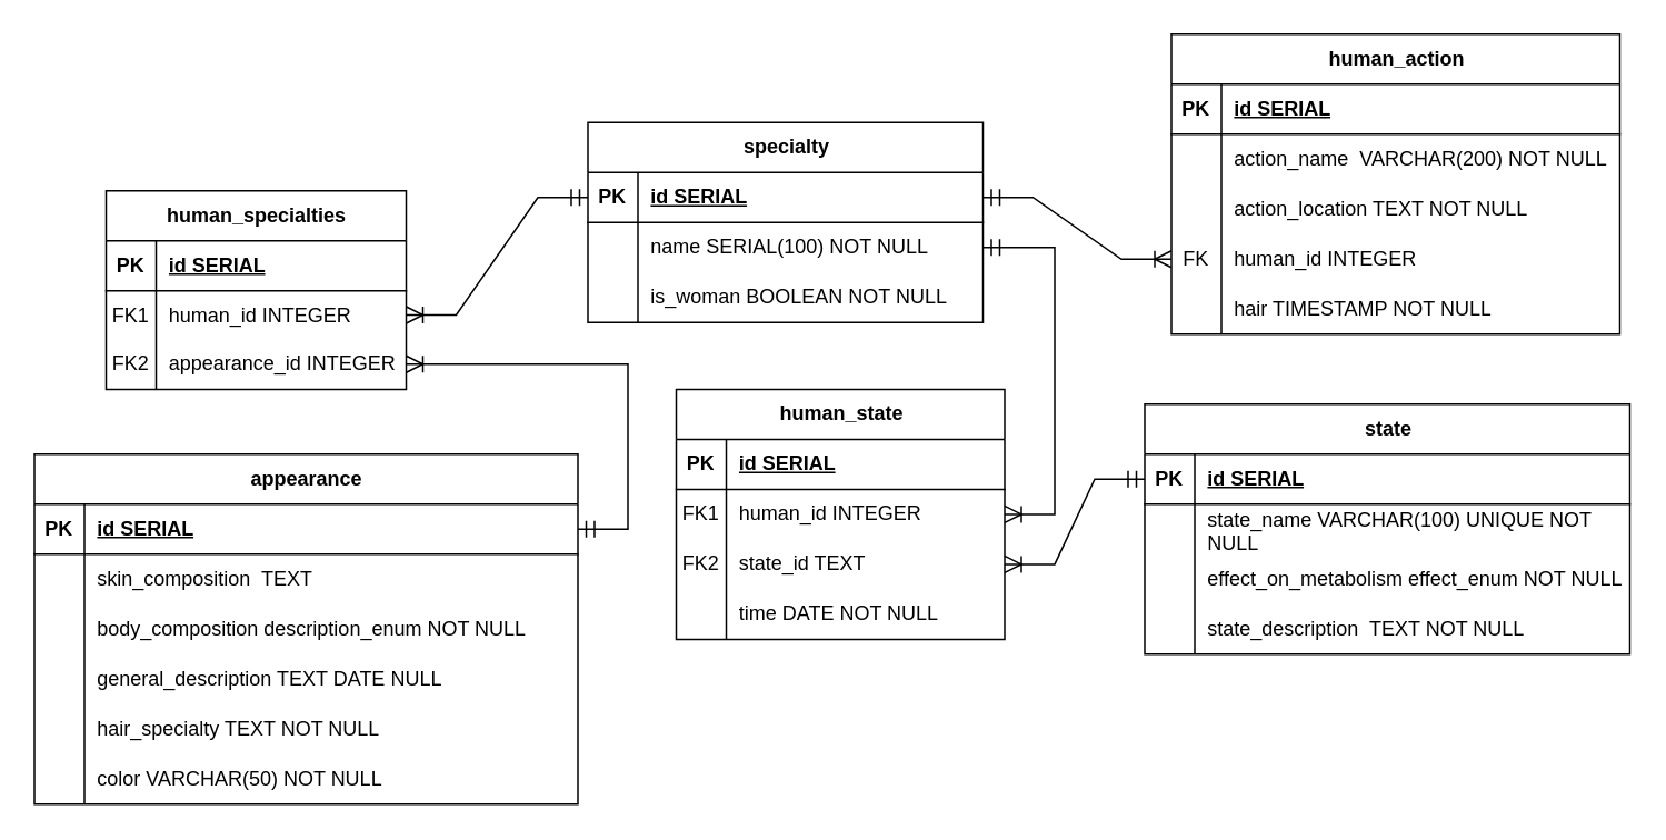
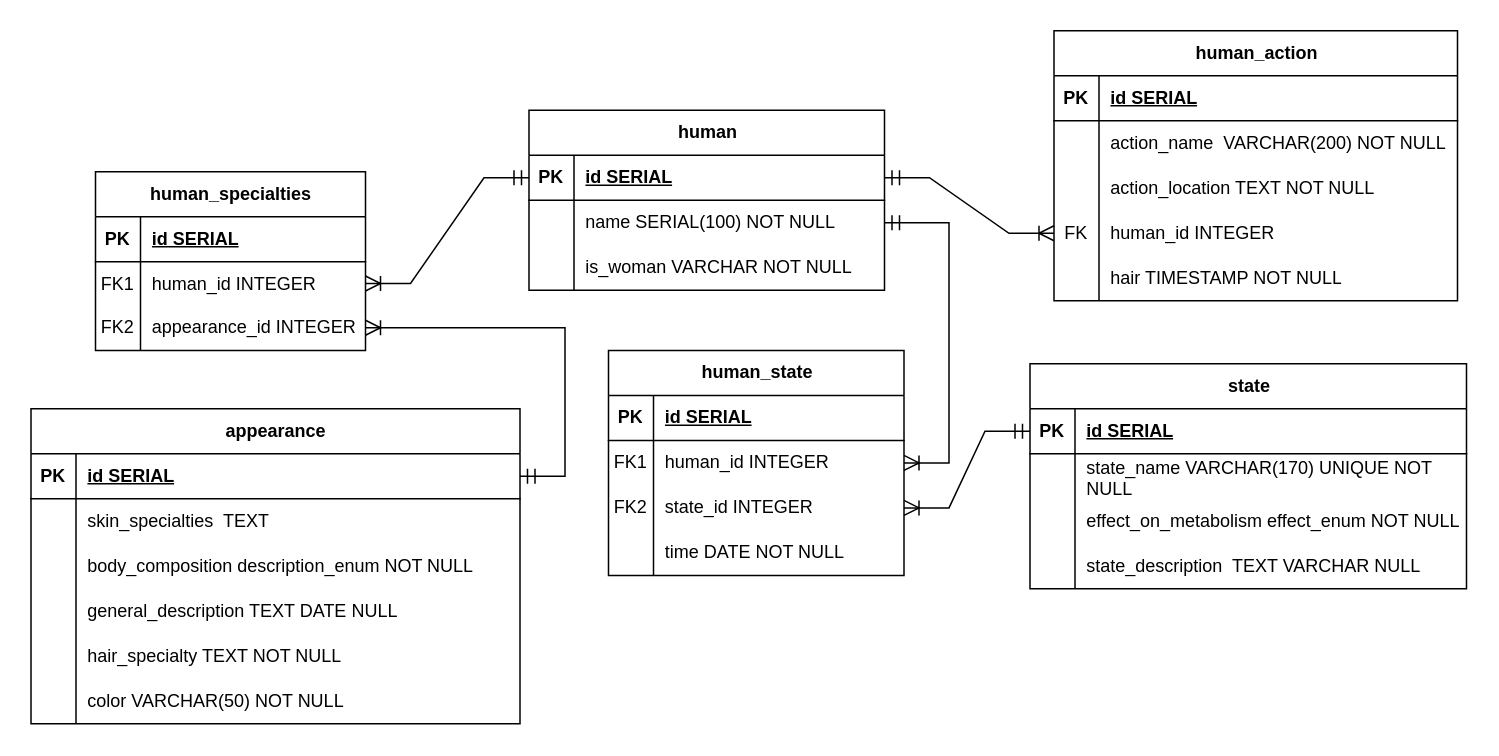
- <mxCell id="18" value="specialty" style="shape=table;startSize=30;container=1;collapsible=1;childLayout=tableLayout;fixedRows=1;rowLines=0;fontStyle=1;align=center;resizeLast=1;html=1;" parent="1" vertex="1"><mxGeometry x="352" y="73" width="237" height="120" as="geometry" /></mxCell>
+ <mxCell id="18" value="human" style="shape=table;startSize=30;container=1;collapsible=1;childLayout=tableLayout;fixedRows=1;rowLines=0;fontStyle=1;align=center;resizeLast=1;html=1;" parent="1" vertex="1"><mxGeometry x="352" y="73" width="237" height="120" as="geometry" /></mxCell>
- <mxCell id="27" value="is_woman BOOLEAN NOT NULL" style="shape=partialRectangle;connectable=0;fillColor=none;top=0;left=0;bottom=0;right=0;align=left;spacingLeft=6;overflow=hidden;whiteSpace=wrap;html=1;" parent="25" vertex="1"><mxGeometry x="30" width="207" height="30" as="geometry"><mxRectangle width="207" height="30" as="alternateBounds" /></mxGeometry></mxCell>
+ <mxCell id="27" value="is_woman VARCHAR NOT NULL" style="shape=partialRectangle;connectable=0;fillColor=none;top=0;left=0;bottom=0;right=0;align=left;spacingLeft=6;overflow=hidden;whiteSpace=wrap;html=1;" parent="25" vertex="1"><mxGeometry x="30" width="207" height="30" as="geometry"><mxRectangle width="207" height="30" as="alternateBounds" /></mxGeometry></mxCell>
- <mxCell id="63" value="state_name VARCHAR(100) UNIQUE NOT NULL" style="shape=partialRectangle;connectable=0;fillColor=none;top=0;left=0;bottom=0;right=0;align=left;spacingLeft=6;overflow=hidden;whiteSpace=wrap;html=1;" parent="61" vertex="1"><mxGeometry x="30" width="261" height="30" as="geometry"><mxRectangle width="261" height="30" as="alternateBounds" /></mxGeometry></mxCell>
+ <mxCell id="63" value="state_name VARCHAR(170) UNIQUE NOT NULL" style="shape=partialRectangle;connectable=0;fillColor=none;top=0;left=0;bottom=0;right=0;align=left;spacingLeft=6;overflow=hidden;whiteSpace=wrap;html=1;" parent="61" vertex="1"><mxGeometry x="30" width="261" height="30" as="geometry"><mxRectangle width="261" height="30" as="alternateBounds" /></mxGeometry></mxCell>
- <mxCell id="79" value="state_id TEXT" style="shape=partialRectangle;connectable=0;fillColor=none;top=0;left=0;bottom=0;right=0;align=left;spacingLeft=6;overflow=hidden;whiteSpace=wrap;html=1;" parent="77" vertex="1"><mxGeometry x="30" width="167" height="30" as="geometry"><mxRectangle width="167" height="30" as="alternateBounds" /></mxGeometry></mxCell>
+ <mxCell id="79" value="state_id INTEGER" style="shape=partialRectangle;connectable=0;fillColor=none;top=0;left=0;bottom=0;right=0;align=left;spacingLeft=6;overflow=hidden;whiteSpace=wrap;html=1;" parent="77" vertex="1"><mxGeometry x="30" width="167" height="30" as="geometry"><mxRectangle width="167" height="30" as="alternateBounds" /></mxGeometry></mxCell>
- <mxCell id="44" value="skin_composition&amp;nbsp; TEXT" style="shape=partialRectangle;connectable=0;fillColor=none;top=0;left=0;bottom=0;right=0;align=left;spacingLeft=6;overflow=hidden;whiteSpace=wrap;html=1;" parent="42" vertex="1"><mxGeometry x="30" width="296" height="30" as="geometry"><mxRectangle width="296" height="30" as="alternateBounds" /></mxGeometry></mxCell>
+ <mxCell id="44" value="skin_specialties&amp;nbsp; TEXT" style="shape=partialRectangle;connectable=0;fillColor=none;top=0;left=0;bottom=0;right=0;align=left;spacingLeft=6;overflow=hidden;whiteSpace=wrap;html=1;" parent="42" vertex="1"><mxGeometry x="30" width="296" height="30" as="geometry"><mxRectangle width="296" height="30" as="alternateBounds" /></mxGeometry></mxCell>
- <mxCell id="69" value="state_description&amp;nbsp; TEXT NOT NULL" style="shape=partialRectangle;connectable=0;fillColor=none;top=0;left=0;bottom=0;right=0;align=left;spacingLeft=6;overflow=hidden;whiteSpace=wrap;html=1;" parent="67" vertex="1"><mxGeometry x="30" width="261" height="30" as="geometry"><mxRectangle width="261" height="30" as="alternateBounds" /></mxGeometry></mxCell>
+ <mxCell id="69" value="state_description&amp;nbsp; TEXT VARCHAR NULL" style="shape=partialRectangle;connectable=0;fillColor=none;top=0;left=0;bottom=0;right=0;align=left;spacingLeft=6;overflow=hidden;whiteSpace=wrap;html=1;" parent="67" vertex="1"><mxGeometry x="30" width="261" height="30" as="geometry"><mxRectangle width="261" height="30" as="alternateBounds" /></mxGeometry></mxCell>
